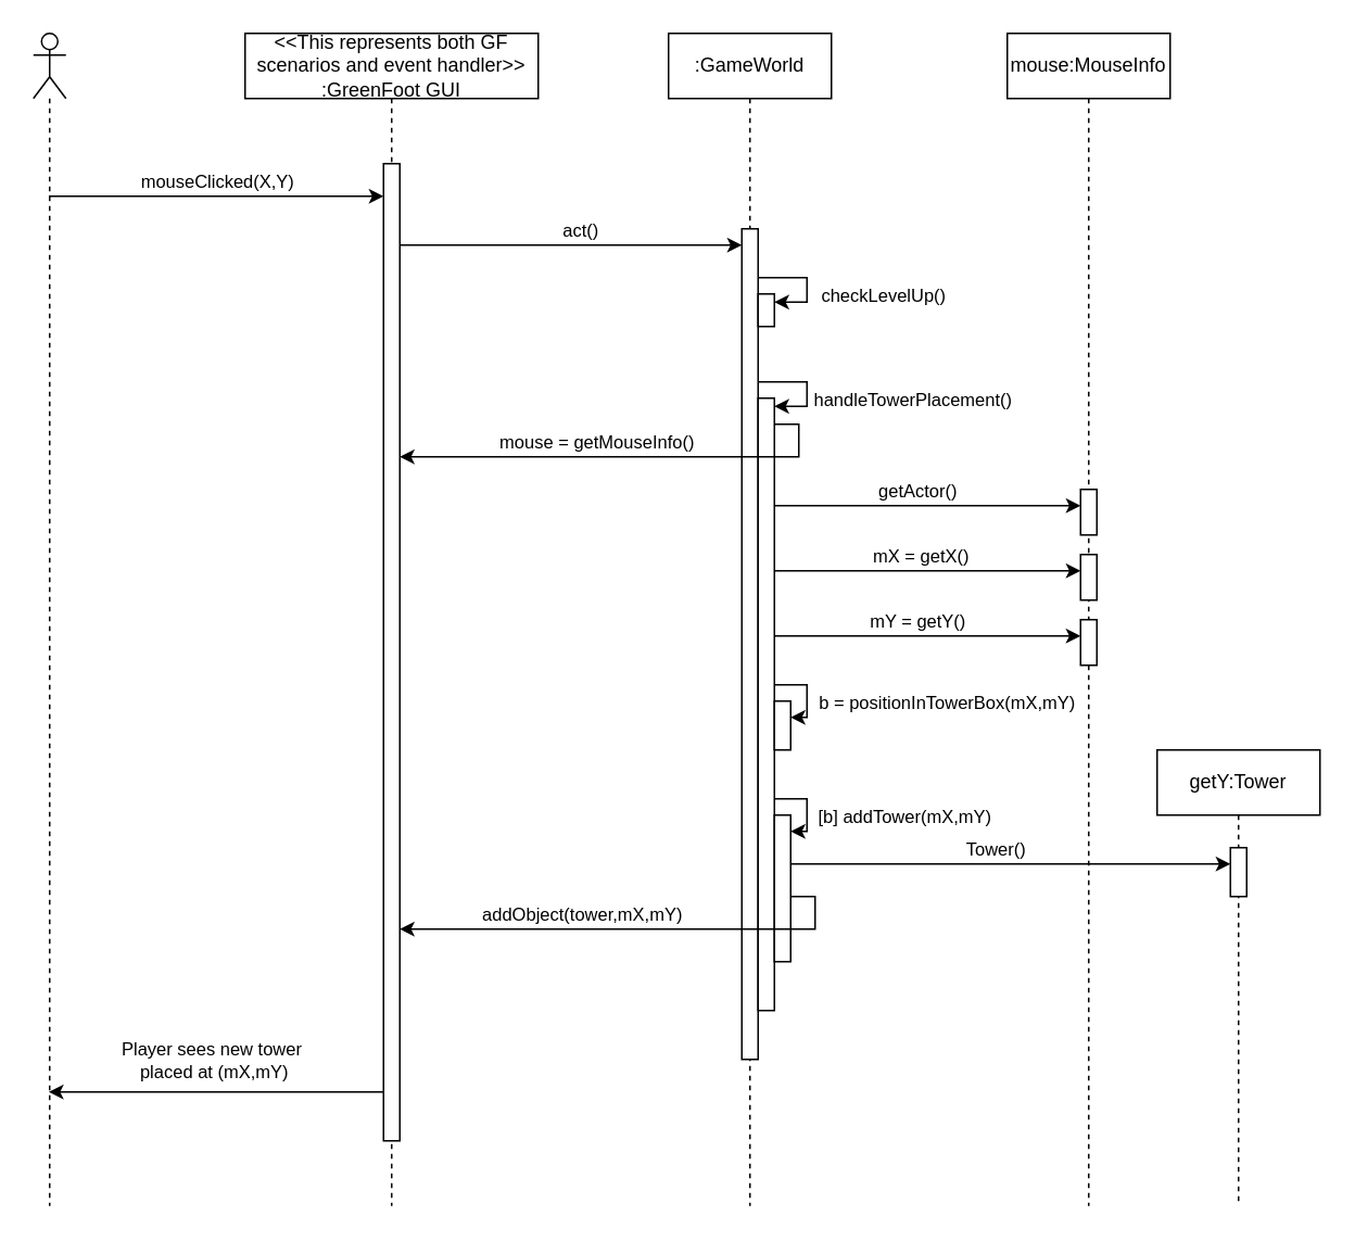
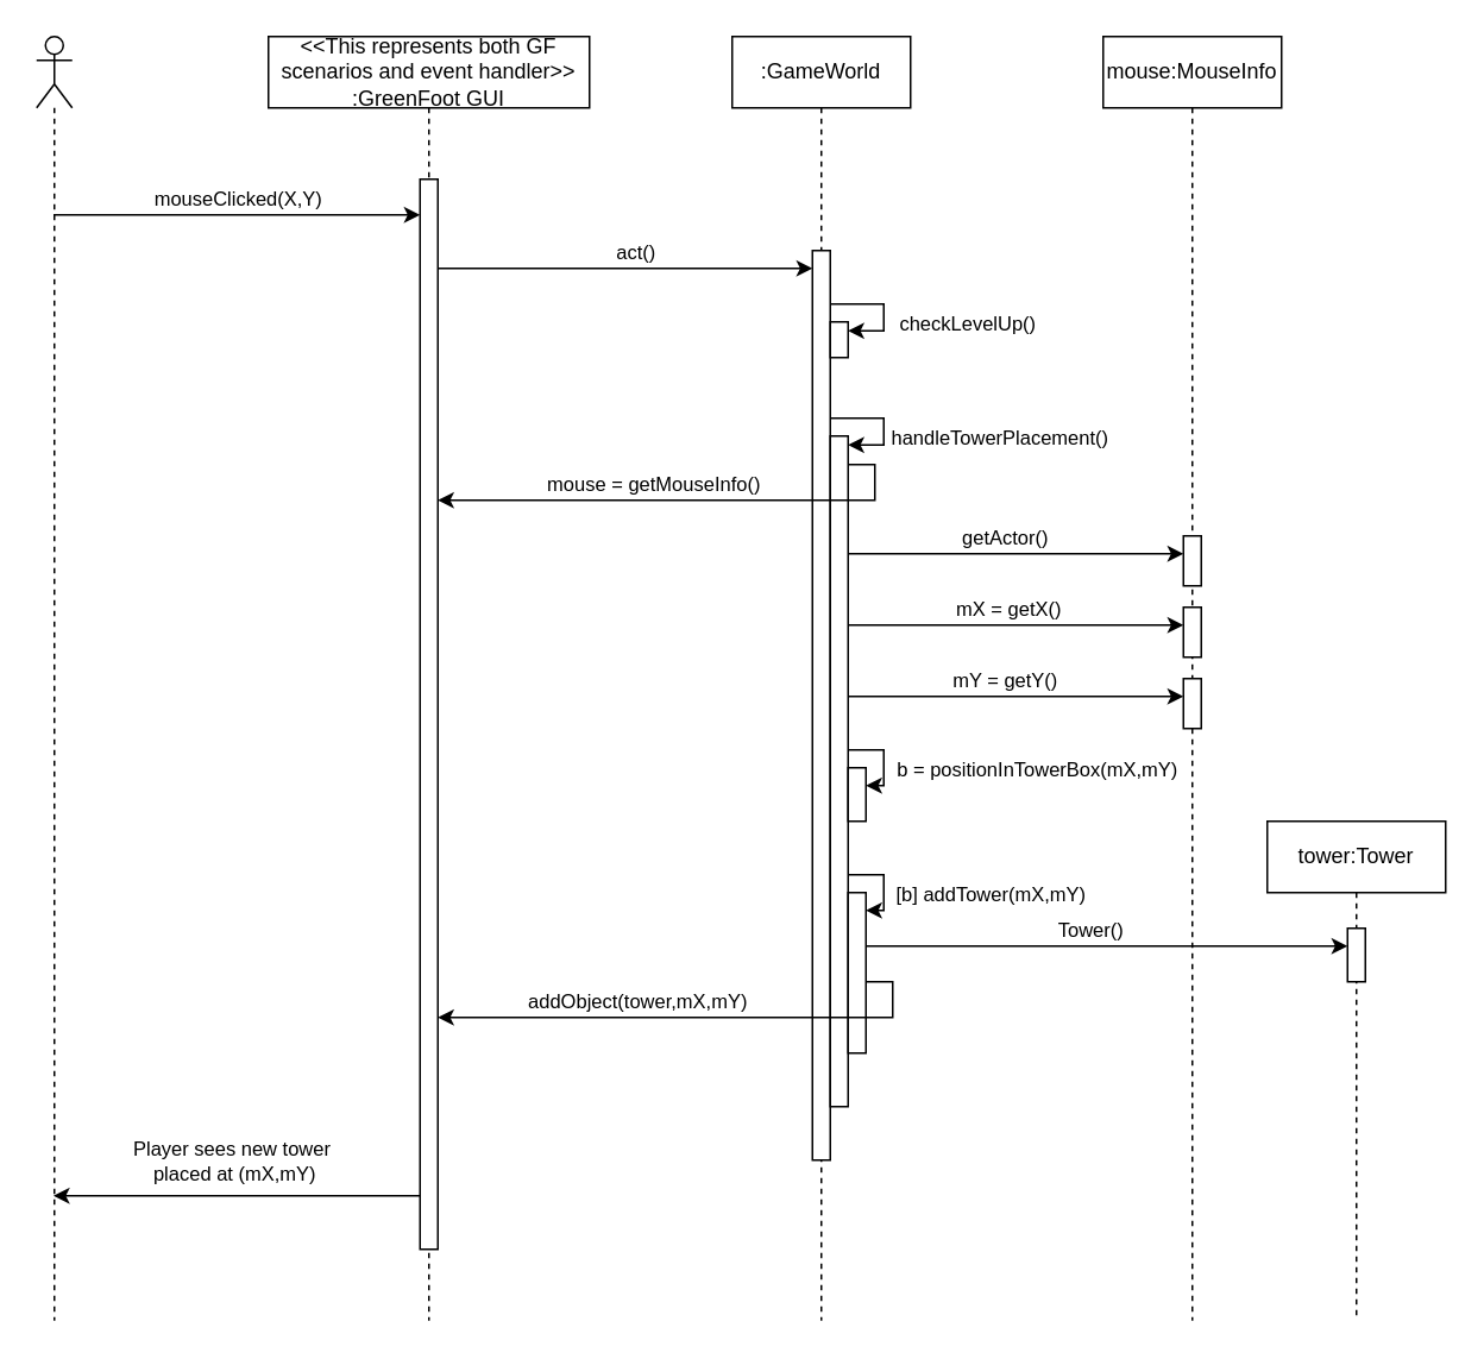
- <mxCell id="35" value="getY:Tower" style="shape=umlLifeline;perimeter=lifelinePerimeter;whiteSpace=wrap;html=1;container=1;dropTarget=0;collapsible=0;recursiveResize=0;outlineConnect=0;portConstraint=eastwest;newEdgeStyle={&quot;curved&quot;:0,&quot;rounded&quot;:0};" vertex="1" parent="1"><mxGeometry x="710" y="460" width="100" height="280" as="geometry" /></mxCell>
+ <mxCell id="35" value="tower:Tower" style="shape=umlLifeline;perimeter=lifelinePerimeter;whiteSpace=wrap;html=1;container=1;dropTarget=0;collapsible=0;recursiveResize=0;outlineConnect=0;portConstraint=eastwest;newEdgeStyle={&quot;curved&quot;:0,&quot;rounded&quot;:0};" vertex="1" parent="1"><mxGeometry x="710" y="460" width="100" height="280" as="geometry" /></mxCell>
